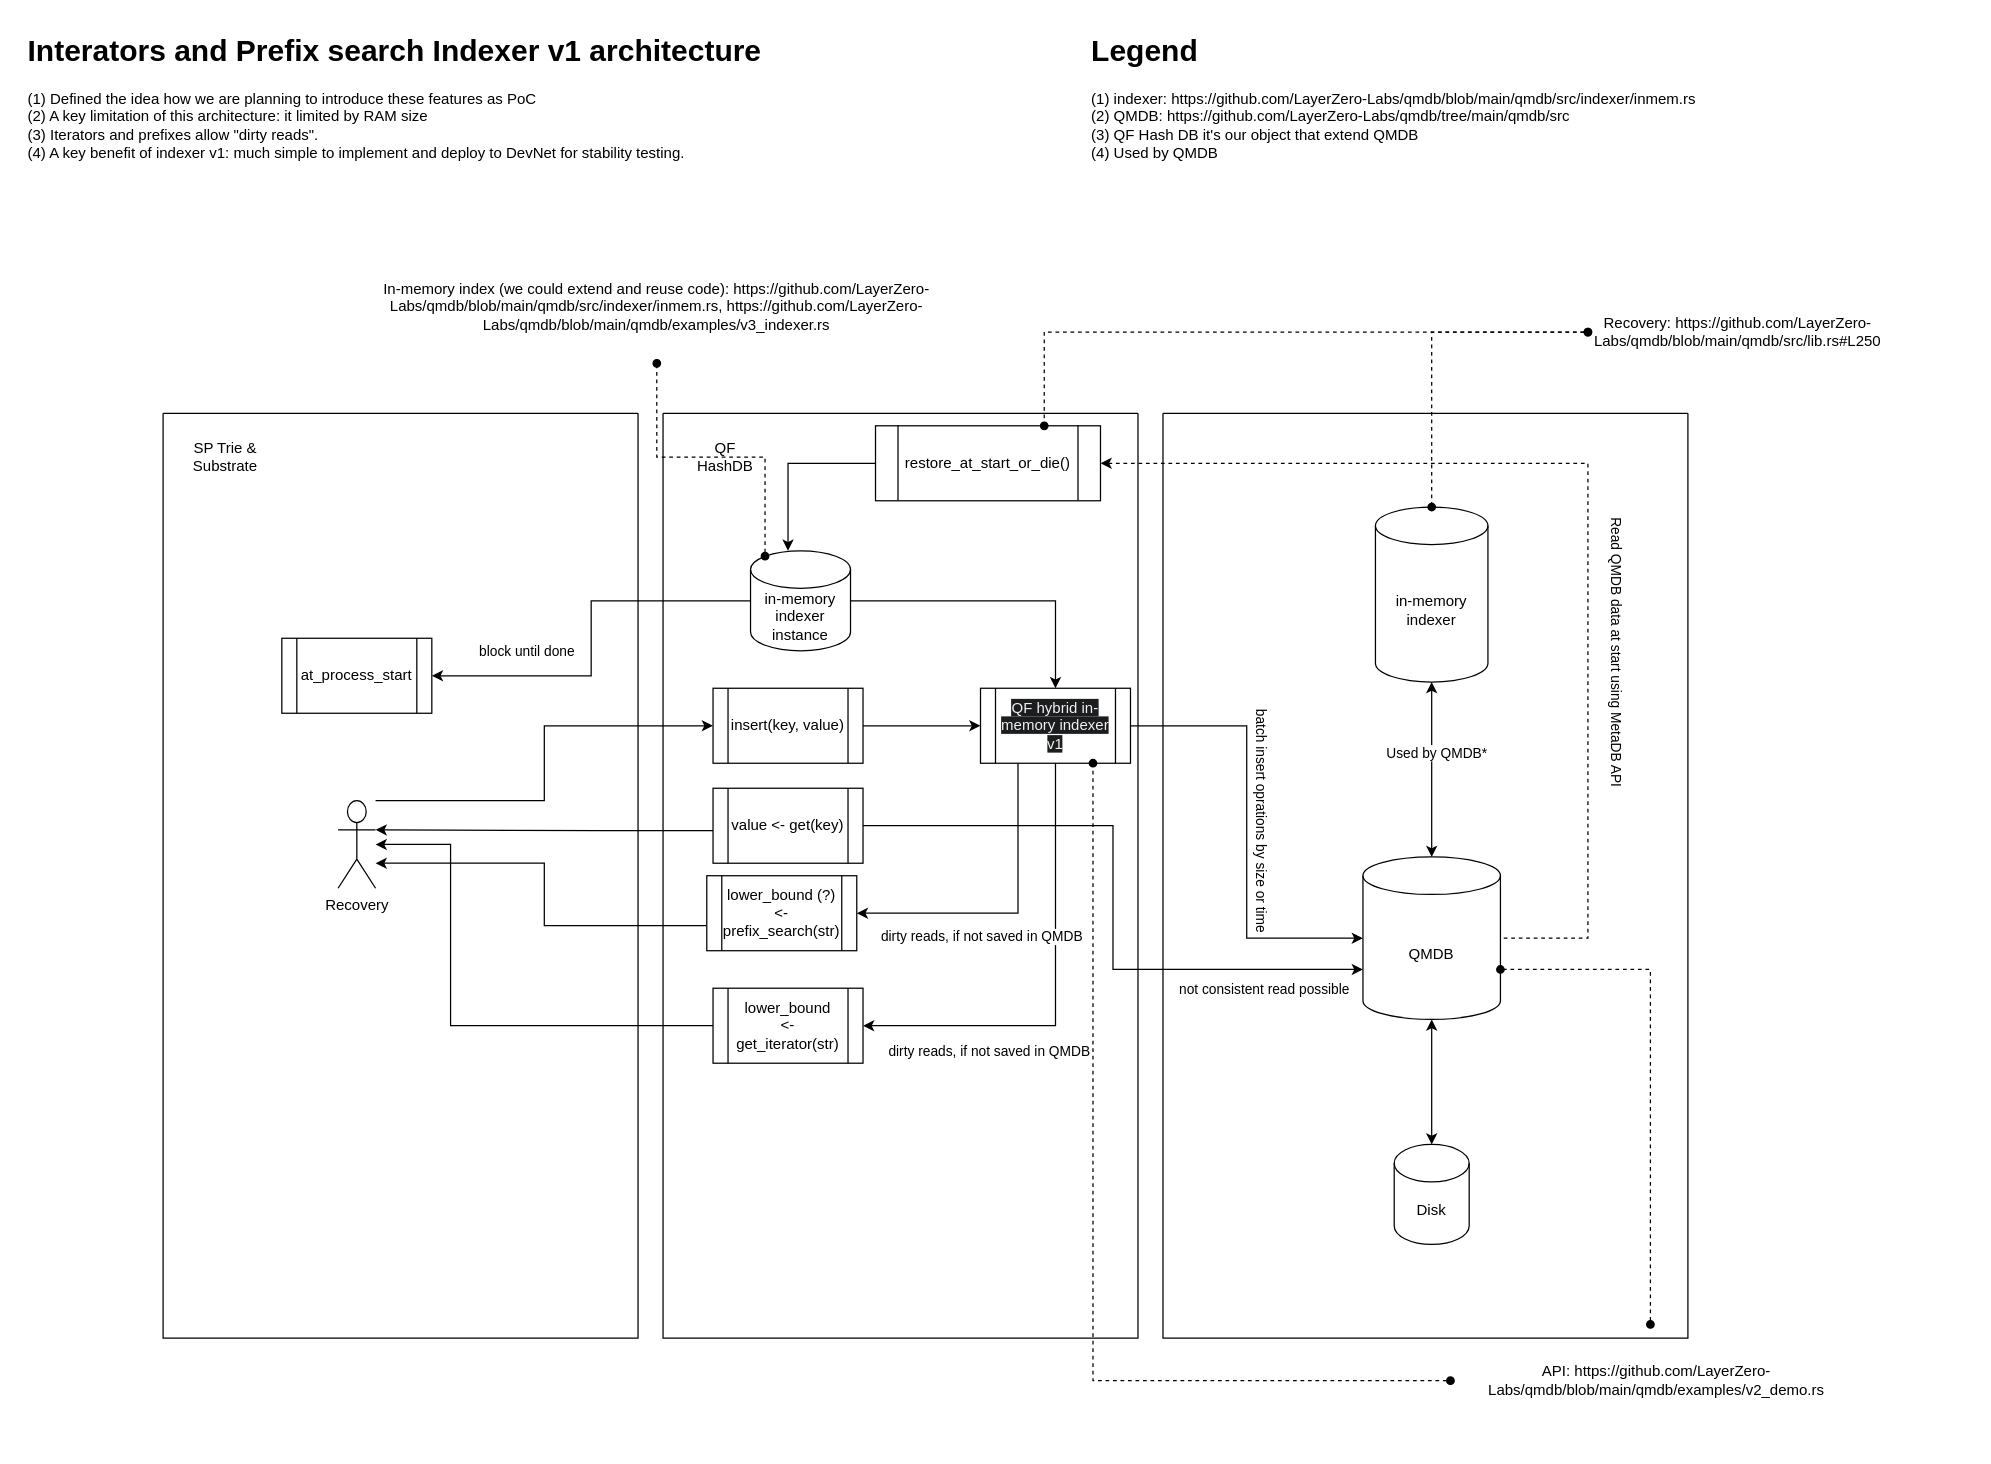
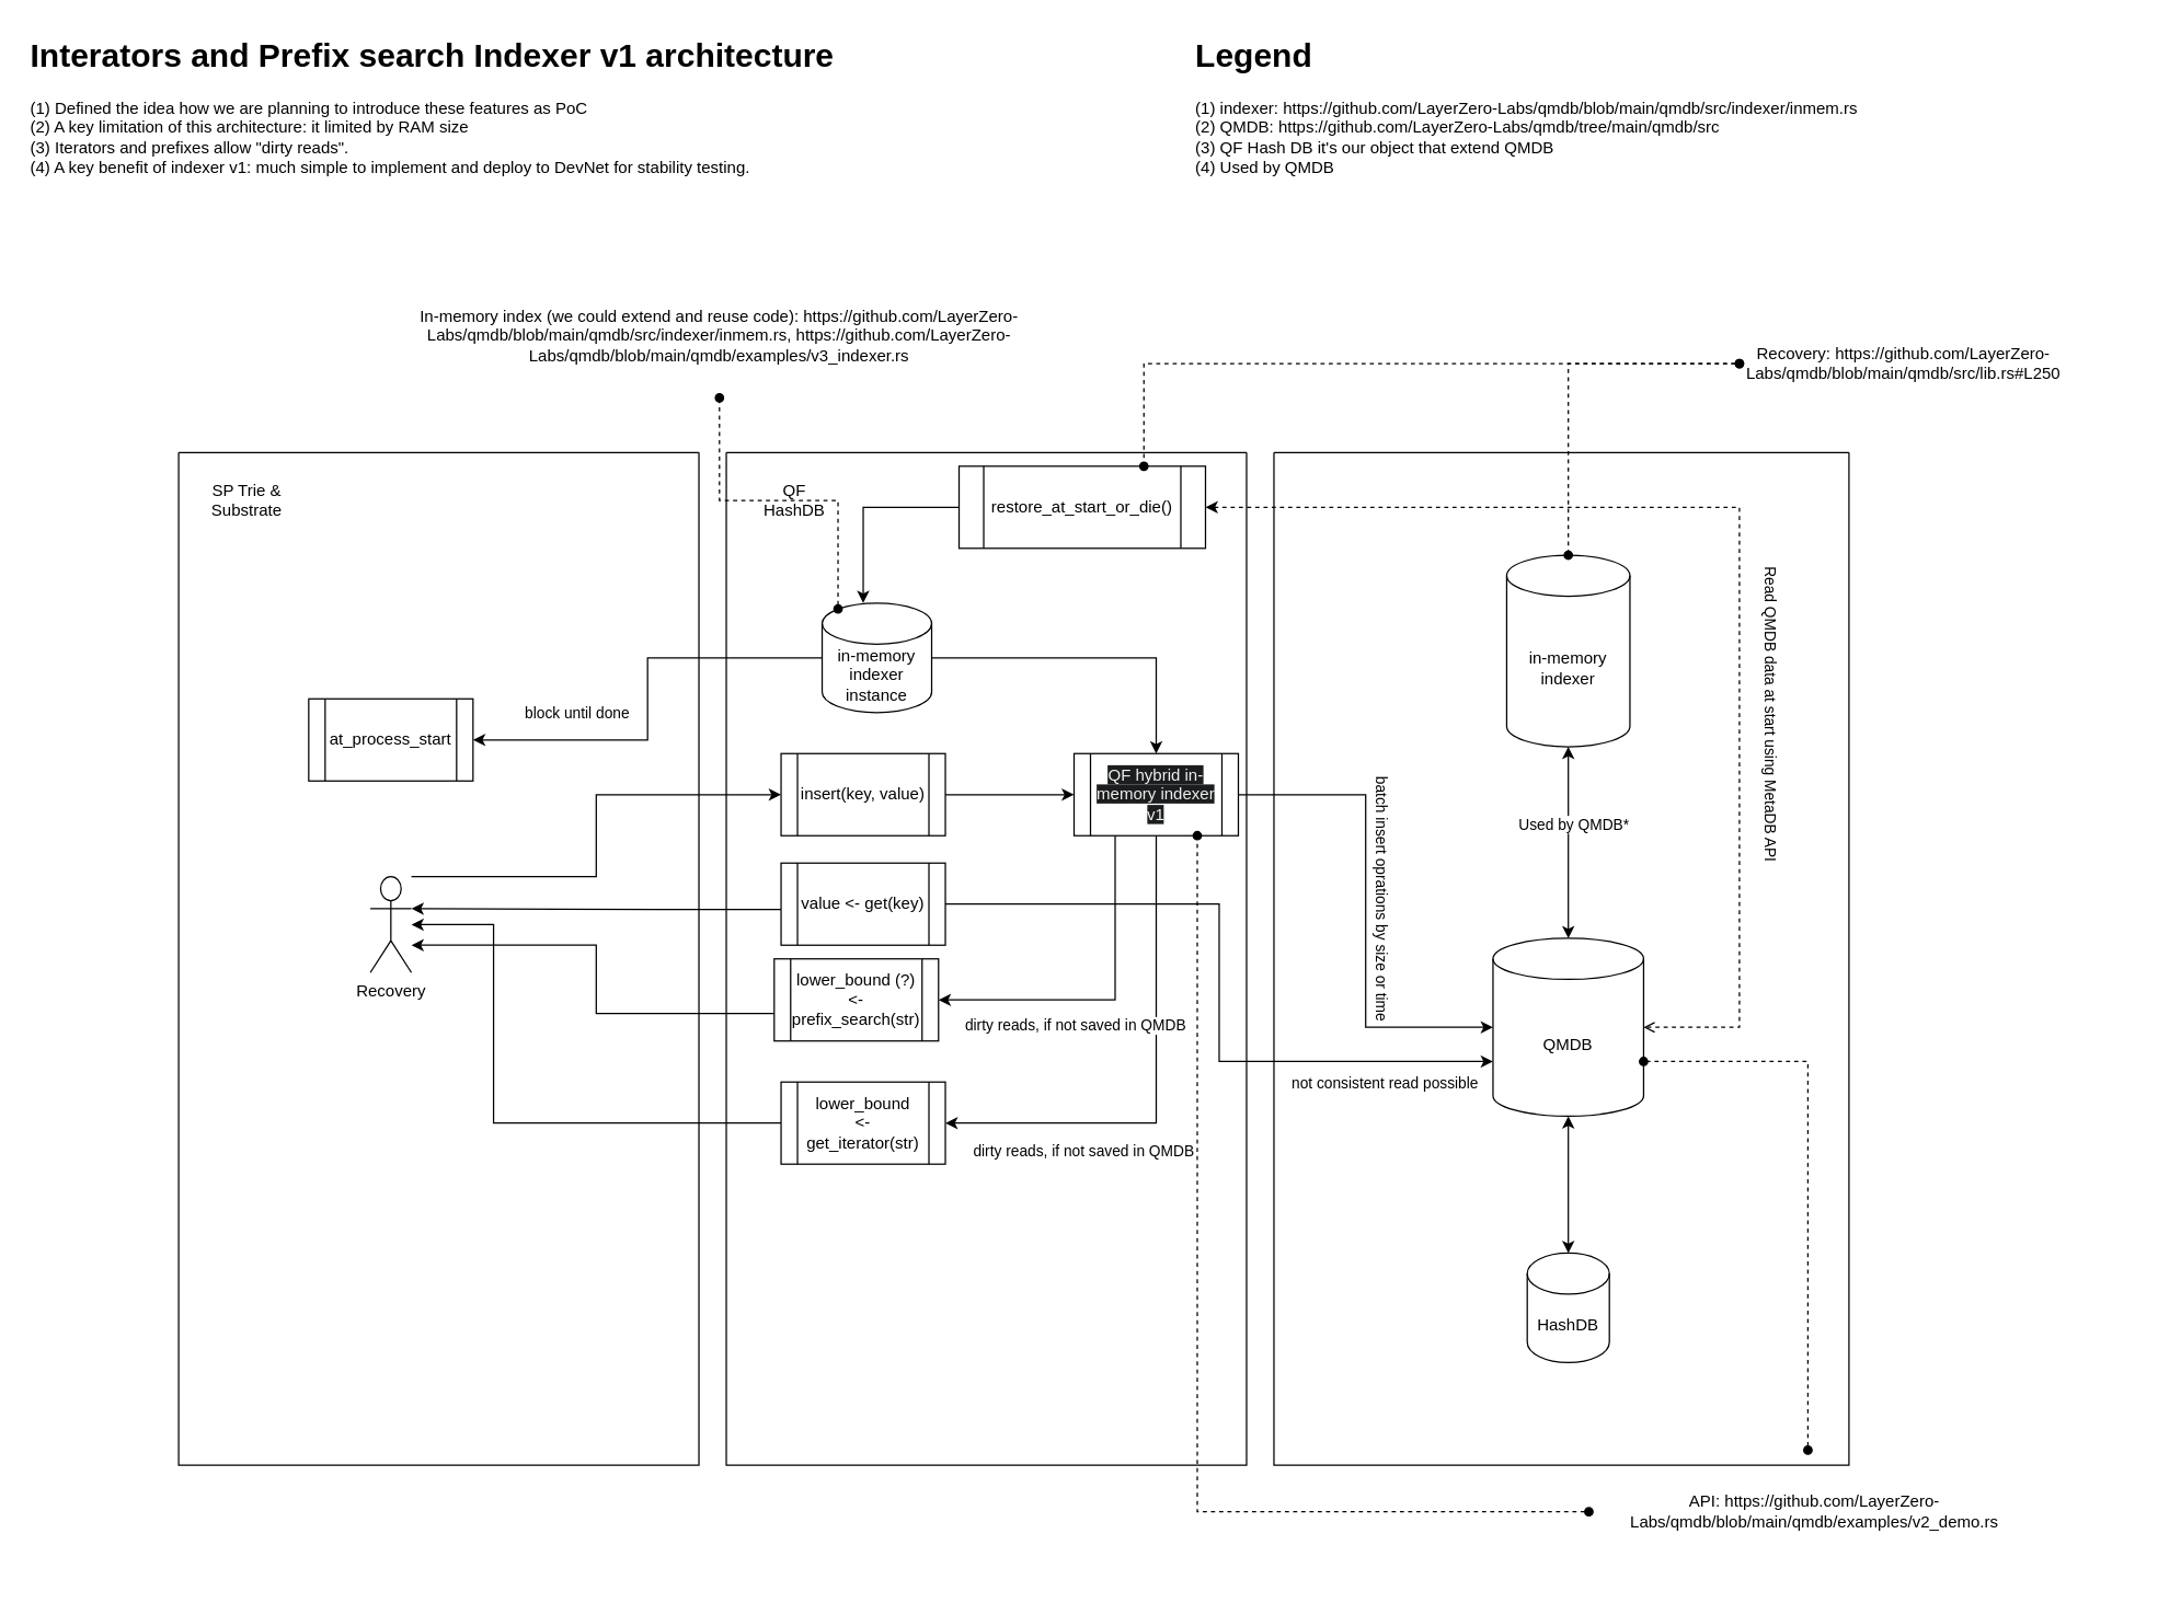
- <mxCell id="19" style="edgeStyle=orthogonalEdgeStyle;rounded=0;orthogonalLoop=1;jettySize=auto;html=1;entryX=1;entryY=0.5;entryDx=0;entryDy=0;entryPerimeter=0;dashed=1;startArrow=classic;startFill=1;endArrow=none;endFill=0;exitX=1;exitY=0.5;exitDx=0;exitDy=0;" edge="1" parent="1" source="18" target="29"><mxGeometry relative="1" as="geometry"><mxPoint x="1150" y="460" as="sourcePoint" /><Array as="points"><mxPoint x="1270" y="370" /><mxPoint x="1270" y="750" /></Array></mxGeometry></mxCell>
+ <mxCell id="19" style="edgeStyle=orthogonalEdgeStyle;rounded=0;orthogonalLoop=1;jettySize=auto;html=1;entryX=1;entryY=0.5;entryDx=0;entryDy=0;entryPerimeter=0;dashed=1;startArrow=classic;startFill=1;endArrow=open;endFill=0;exitX=1;exitY=0.5;exitDx=0;exitDy=0;" edge="1" parent="1" source="18" target="29"><mxGeometry relative="1" as="geometry"><mxPoint x="1150" y="460" as="sourcePoint" /><Array as="points"><mxPoint x="1270" y="370" /><mxPoint x="1270" y="750" /></Array></mxGeometry></mxCell>
- <mxCell id="32" value="Disk" style="shape=cylinder3;whiteSpace=wrap;html=1;boundedLbl=1;backgroundOutline=1;size=15;" vertex="1" parent="27"><mxGeometry x="185" y="585" width="60" height="80" as="geometry" /></mxCell>
+ <mxCell id="32" value="HashDB" style="shape=cylinder3;whiteSpace=wrap;html=1;boundedLbl=1;backgroundOutline=1;size=15;" vertex="1" parent="27"><mxGeometry x="185" y="585" width="60" height="80" as="geometry" /></mxCell>
